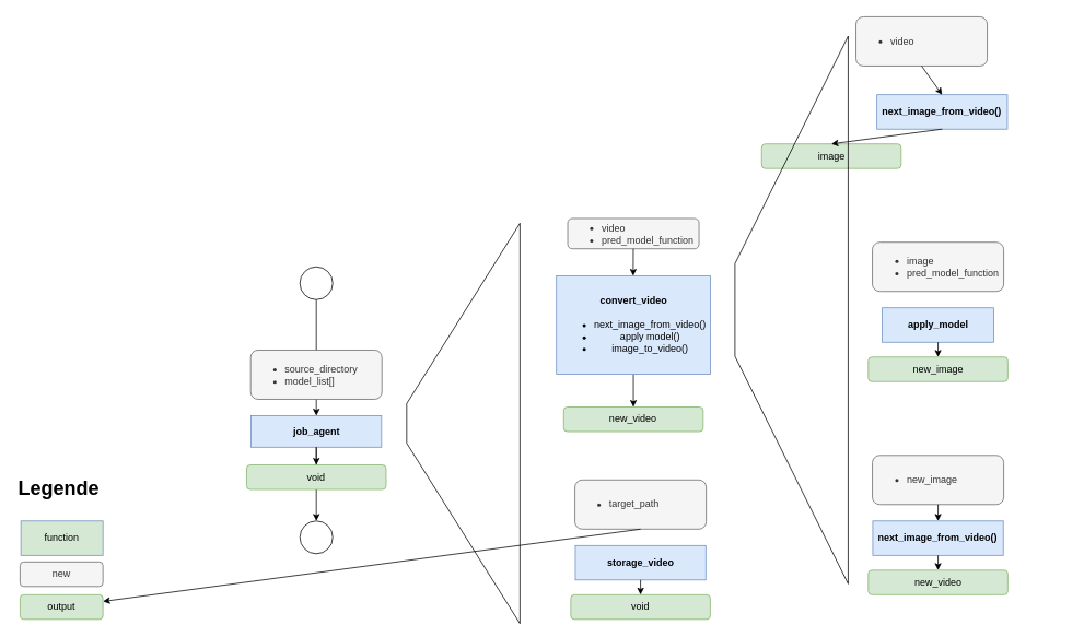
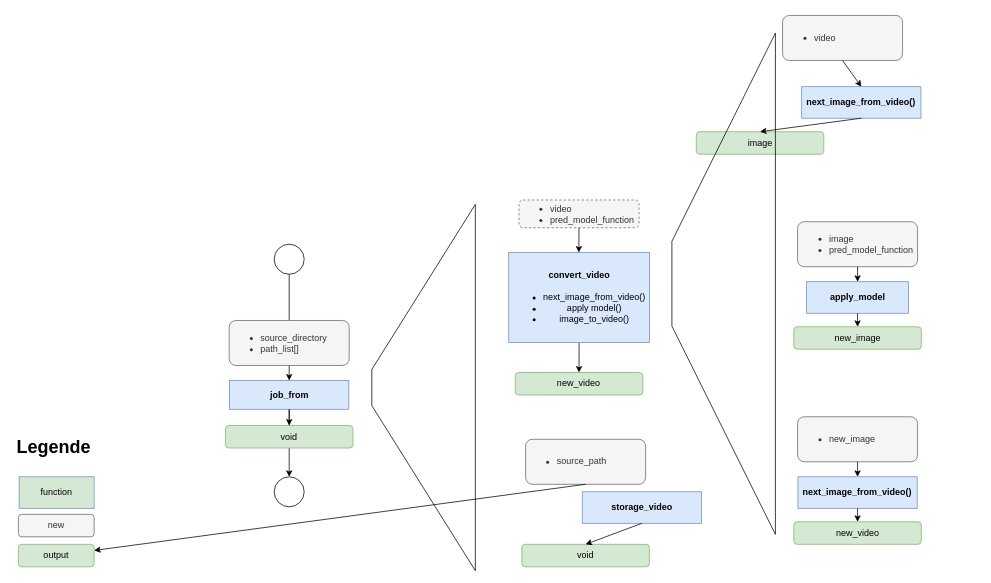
- <mxCell id="15" value="&lt;ul&gt;&lt;li&gt;video&lt;/li&gt;&lt;li&gt;pred_model_function&lt;/li&gt;&lt;/ul&gt;" style="rounded=1;whiteSpace=wrap;html=1;fillColor=#f5f5f5;fontColor=#333333;strokeColor=#666666;align=left;" vertex="1" parent="1"><mxGeometry x="691.38" y="266" width="160" height="37" as="geometry" /></mxCell>
+ <mxCell id="15" value="&lt;ul&gt;&lt;li&gt;video&lt;/li&gt;&lt;li&gt;pred_model_function&lt;/li&gt;&lt;/ul&gt;" style="rounded=1;whiteSpace=wrap;html=1;fillColor=#f5f5f5;fontColor=#333333;strokeColor=#666666;align=left;dashed=1;" vertex="1" parent="1"><mxGeometry x="691.38" y="266" width="160" height="37" as="geometry" /></mxCell>
+ <mxCell id="6" value="" style="endArrow=classic;html=1;entryX=0.5;entryY=0;entryDx=0;entryDy=0;exitX=0.5;exitY=1;exitDx=0;exitDy=0;" edge="1" parent="1" source="5" target="4"><mxGeometry width="50" height="50" relative="1" as="geometry"><mxPoint x="1302.63" y="285" as="sourcePoint" /><mxPoint x="1352.63" y="235" as="targetPoint" /></mxGeometry></mxCell>
- <mxCell id="36" value="&lt;ul&gt;&lt;li&gt;source_directory&lt;/li&gt;&lt;li&gt;model_list[]&lt;/li&gt;&lt;/ul&gt;" style="rounded=1;whiteSpace=wrap;html=1;fillColor=#f5f5f5;fontColor=#333333;strokeColor=#666666;align=left;" vertex="1" parent="1"><mxGeometry x="305" y="426.62" width="160" height="60" as="geometry" /></mxCell>
+ <mxCell id="36" value="&lt;ul&gt;&lt;li&gt;source_directory&lt;/li&gt;&lt;li&gt;path_list[]&lt;/li&gt;&lt;/ul&gt;" style="rounded=1;whiteSpace=wrap;html=1;fillColor=#f5f5f5;fontColor=#333333;strokeColor=#666666;align=left;" vertex="1" parent="1"><mxGeometry x="305" y="426.62" width="160" height="60" as="geometry" /></mxCell>
- <mxCell id="35" value="&lt;h4&gt;job_agent&lt;/h4&gt;" style="rounded=0;whiteSpace=wrap;html=1;fillColor=#dae8fc;strokeColor=#6c8ebf;" vertex="1" parent="1"><mxGeometry x="305.5" y="506.62" width="159" height="38.38" as="geometry" /></mxCell>
+ <mxCell id="35" value="&lt;h4&gt;job_from&lt;/h4&gt;" style="rounded=0;whiteSpace=wrap;html=1;fillColor=#dae8fc;strokeColor=#6c8ebf;" vertex="1" parent="1"><mxGeometry x="305.5" y="506.62" width="159" height="38.38" as="geometry" /></mxCell>
- <mxCell id="29" value="&lt;ul&gt;&lt;li&gt;target_path&lt;/li&gt;&lt;/ul&gt;" style="rounded=1;whiteSpace=wrap;html=1;fillColor=#f5f5f5;fontColor=#333333;strokeColor=#666666;align=left;" vertex="1" parent="1"><mxGeometry x="700.13" y="585" width="160" height="60" as="geometry" /></mxCell>
+ <mxCell id="29" value="&lt;ul&gt;&lt;li&gt;source_path&lt;/li&gt;&lt;/ul&gt;" style="rounded=1;whiteSpace=wrap;html=1;fillColor=#f5f5f5;fontColor=#333333;strokeColor=#666666;align=left;" vertex="1" parent="1"><mxGeometry x="700.13" y="585" width="160" height="60" as="geometry" /></mxCell>
- <mxCell id="28" value="&lt;h4&gt;storage_video&lt;/h4&gt;" style="rounded=0;whiteSpace=wrap;html=1;fillColor=#dae8fc;strokeColor=#6c8ebf;" vertex="1" parent="1"><mxGeometry x="700.63" y="665" width="159" height="42" as="geometry" /></mxCell>
+ <mxCell id="28" value="&lt;h4&gt;storage_video&lt;/h4&gt;" style="rounded=0;whiteSpace=wrap;html=1;fillColor=#dae8fc;strokeColor=#6c8ebf;" vertex="1" parent="1"><mxGeometry x="775.63" y="655" width="159" height="42" as="geometry" /></mxCell>
